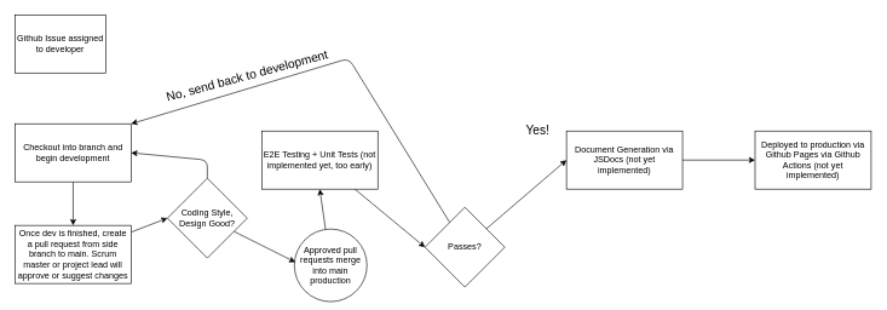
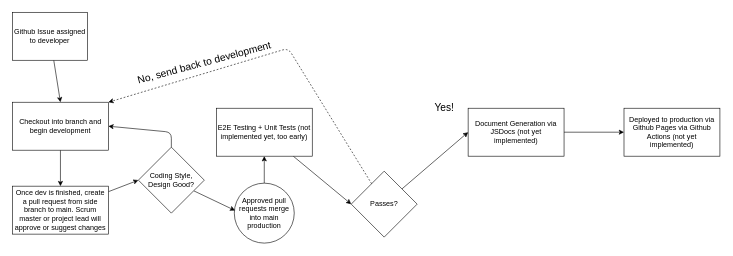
- <mxCell id="16" style="edgeStyle=none;html=1;entryX=1;entryY=0;entryDx=0;entryDy=0;fontSize=17;" edge="1" parent="1" source="17" target="5"><mxGeometry relative="1" as="geometry"><Array as="points"><mxPoint x="480" y="80" /></Array></mxGeometry></mxCell>
+ <mxCell id="16" style="edgeStyle=none;html=1;entryX=1;entryY=0;entryDx=0;entryDy=0;fontSize=17;dashed=1;" edge="1" parent="1" source="17" target="5"><mxGeometry relative="1" as="geometry"><Array as="points"><mxPoint x="480" y="80" /></Array></mxGeometry></mxCell>
+ <mxCell id="2" style="edgeStyle=none;html=1;entryX=0.5;entryY=0;entryDx=0;entryDy=0;" edge="1" parent="1" source="3" target="5"><mxGeometry relative="1" as="geometry"><mxPoint x="100" y="180" as="targetPoint" /></mxGeometry></mxCell>
- <mxCell id="9" value="Approved pull requests merge into main production" style="ellipse;whiteSpace=wrap;html=1;" vertex="1" parent="1"><mxGeometry x="405" y="315" width="100" height="100" as="geometry" /></mxCell>
+ <mxCell id="9" value="Approved pull requests merge into main production" style="ellipse;whiteSpace=wrap;html=1;" vertex="1" parent="1"><mxGeometry x="390" y="305" width="100" height="100" as="geometry" /></mxCell>
